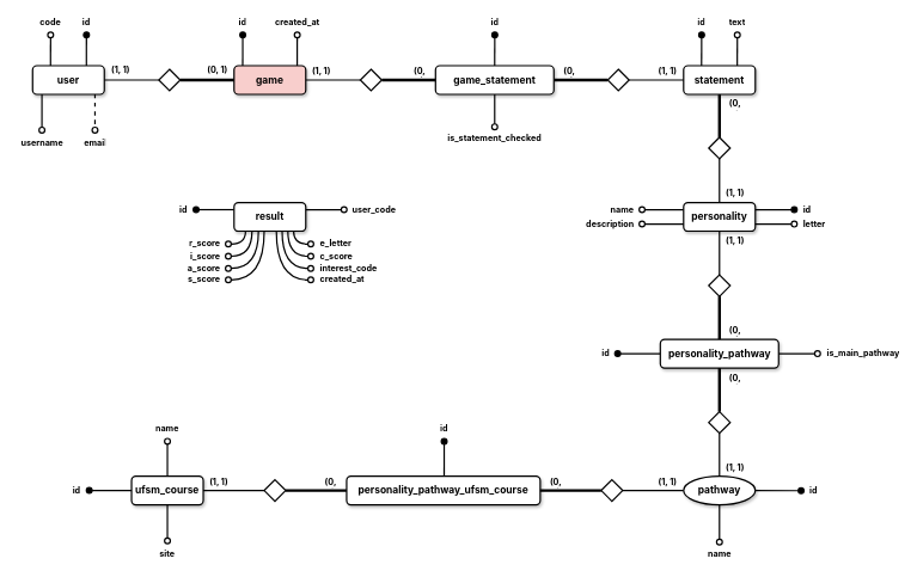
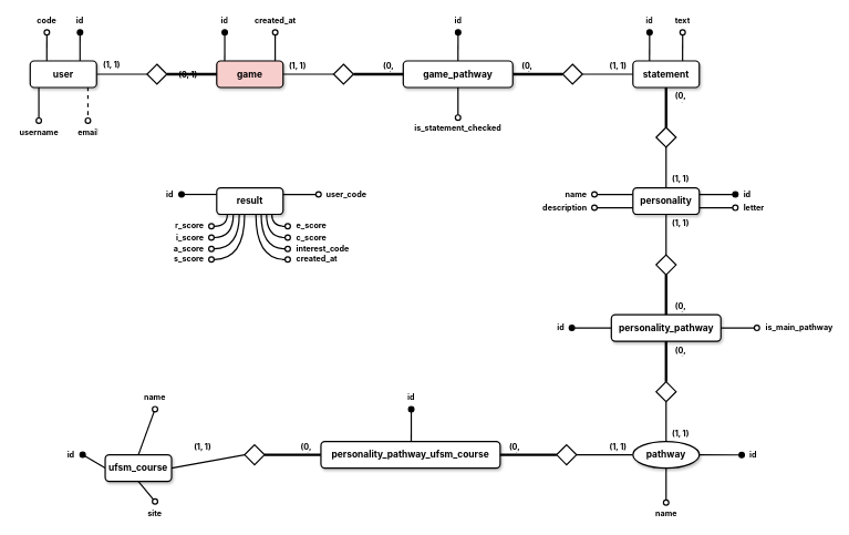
- <mxCell id="45" value="(0, 1)" style="text;strokeColor=none;fillColor=none;spacingLeft=4;spacingRight=4;overflow=hidden;rotatable=0;points=[[0,0.5],[1,0.5]];portConstraint=eastwest;fontSize=12;whiteSpace=wrap;html=1;fontFamily=Inter;fontSource=https%3A%2F%2Ffonts.googleapis.com%2Fcss%3Ffamily%3DInter;align=center;verticalAlign=middle;fontStyle=1" vertex="1" parent="1"><mxGeometry x="283" y="88" width="40" height="20" as="geometry" /></mxCell>
+ <mxCell id="45" value="(0, 1)" style="text;strokeColor=none;fillColor=none;spacingLeft=4;spacingRight=4;overflow=hidden;rotatable=0;points=[[0,0.5],[1,0.5]];portConstraint=eastwest;fontSize=12;whiteSpace=wrap;html=1;fontFamily=Inter;fontSource=https%3A%2F%2Ffonts.googleapis.com%2Fcss%3Ffamily%3DInter;align=center;verticalAlign=middle;fontStyle=1" vertex="1" parent="1"><mxGeometry x="263" y="103" width="40" height="20" as="geometry" /></mxCell>
- <mxCell id="8" value="game_statement" style="whiteSpace=wrap;html=1;align=center;fontSize=14;strokeWidth=2;fontFamily=Inter;fontSource=https%3A%2F%2Ffonts.googleapis.com%2Fcss%3Ffamily%3DInter;fontStyle=1;shadow=1;rounded=1;" vertex="1" parent="1"><mxGeometry x="607" y="91" width="165" height="40" as="geometry" /></mxCell>
+ <mxCell id="8" value="game_pathway" style="whiteSpace=wrap;html=1;align=center;fontSize=14;strokeWidth=2;fontFamily=Inter;fontSource=https%3A%2F%2Ffonts.googleapis.com%2Fcss%3Ffamily%3DInter;fontStyle=1;shadow=1;rounded=1;" vertex="1" parent="1"><mxGeometry x="607" y="91" width="165" height="40" as="geometry" /></mxCell>
- <mxCell id="112" value="e_letter" style="text;strokeColor=none;fillColor=none;spacingLeft=4;spacingRight=4;overflow=hidden;rotatable=0;points=[[0,0.5],[1,0.5]];portConstraint=eastwest;fontSize=12;whiteSpace=wrap;html=1;fontFamily=Inter;fontSource=https%3A%2F%2Ffonts.googleapis.com%2Fcss%3Ffamily%3DInter;align=left;verticalAlign=middle;fontStyle=1" vertex="1" parent="1"><mxGeometry x="440" y="330" width="80" height="20" as="geometry" /></mxCell>
+ <mxCell id="112" value="e_score" style="text;strokeColor=none;fillColor=none;spacingLeft=4;spacingRight=4;overflow=hidden;rotatable=0;points=[[0,0.5],[1,0.5]];portConstraint=eastwest;fontSize=12;whiteSpace=wrap;html=1;fontFamily=Inter;fontSource=https%3A%2F%2Ffonts.googleapis.com%2Fcss%3Ffamily%3DInter;align=left;verticalAlign=middle;fontStyle=1" vertex="1" parent="1"><mxGeometry x="440" y="330" width="80" height="20" as="geometry" /></mxCell>
- <mxCell id="30" value="ufsm_course" style="whiteSpace=wrap;html=1;align=center;fontSize=14;strokeWidth=2;fontFamily=Inter;fontSource=https%3A%2F%2Ffonts.googleapis.com%2Fcss%3Ffamily%3DInter;fontStyle=1;shadow=1;rounded=1;" vertex="1" parent="1"><mxGeometry x="183" y="664" width="100" height="40" as="geometry" /></mxCell>
+ <mxCell id="30" value="ufsm_course" style="whiteSpace=wrap;html=1;align=center;fontSize=14;strokeWidth=2;fontFamily=Inter;fontSource=https%3A%2F%2Ffonts.googleapis.com%2Fcss%3Ffamily%3DInter;fontStyle=1;shadow=1;rounded=1;" vertex="1" parent="1"><mxGeometry x="158" y="684" width="100" height="40" as="geometry" /></mxCell>
